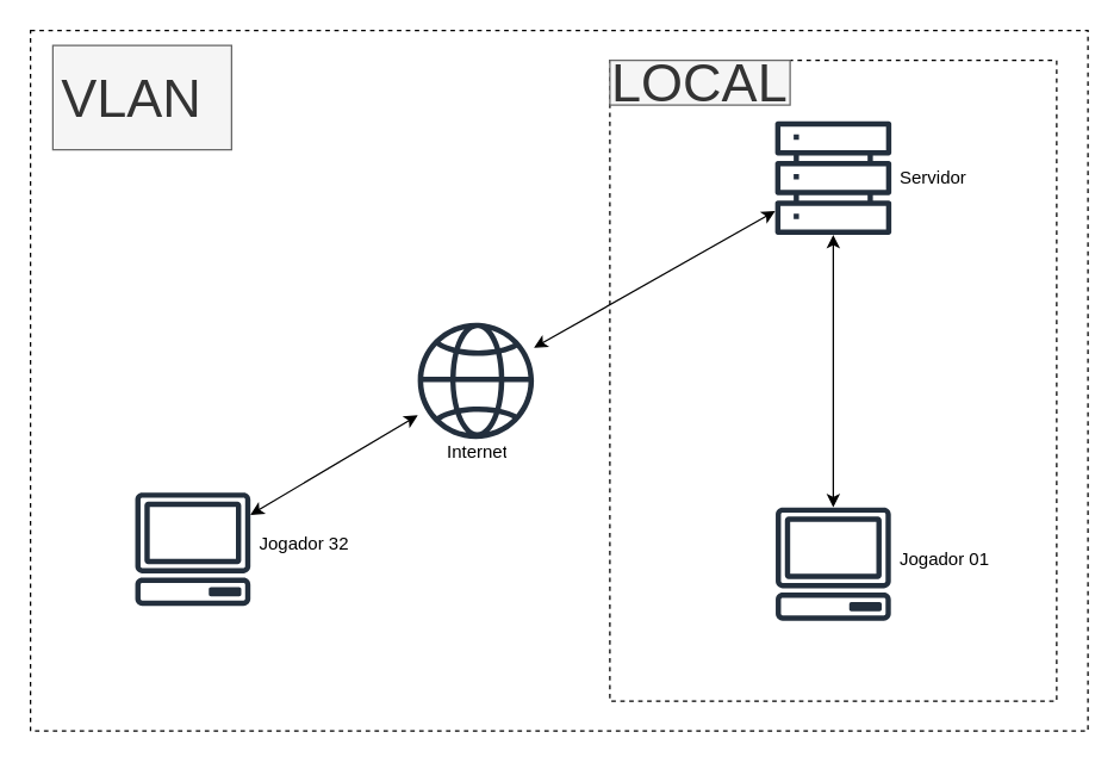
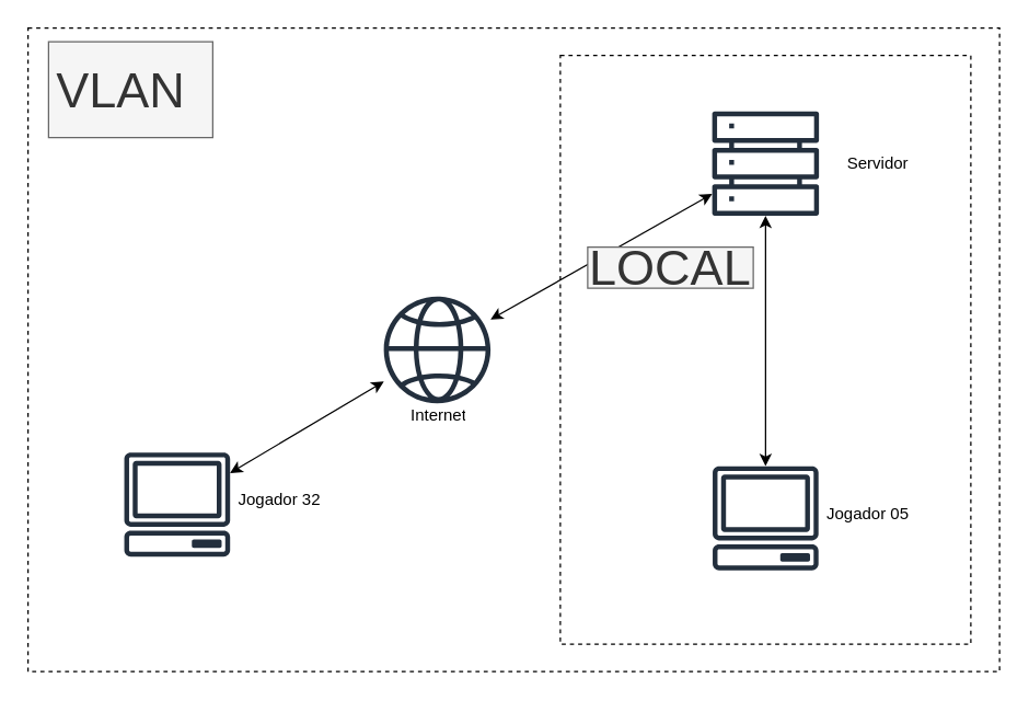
- <mxCell id="13" value="&lt;span style=&quot;font-size: 36px;&quot;&gt;LOCAL&lt;/span&gt;" style="text;html=1;strokeColor=#666666;fillColor=#f5f5f5;align=center;verticalAlign=middle;whiteSpace=wrap;rounded=0;fontColor=#333333;" vertex="1" parent="1"><mxGeometry x="409" y="40" width="121" height="30" as="geometry" /></mxCell>
+ <mxCell id="13" value="&lt;span style=&quot;font-size: 36px;&quot;&gt;LOCAL&lt;/span&gt;" style="text;html=1;strokeColor=#666666;fillColor=#f5f5f5;align=center;verticalAlign=middle;whiteSpace=wrap;rounded=0;fontColor=#333333;" vertex="1" parent="1"><mxGeometry x="429" y="180" width="121" height="30" as="geometry" /></mxCell>
- <mxCell id="14" value="Servidor" style="text;strokeColor=none;fillColor=none;align=left;verticalAlign=middle;spacingLeft=4;spacingRight=4;overflow=hidden;points=[[0,0.5],[1,0.5]];portConstraint=eastwest;rotatable=0;whiteSpace=wrap;html=1;" vertex="1" parent="1"><mxGeometry x="598" y="104" width="60" height="30" as="geometry" /></mxCell>
+ <mxCell id="14" value="Servidor" style="text;strokeColor=none;fillColor=none;align=left;verticalAlign=middle;spacingLeft=4;spacingRight=4;overflow=hidden;points=[[0,0.5],[1,0.5]];portConstraint=eastwest;rotatable=0;whiteSpace=wrap;html=1;" vertex="1" parent="1"><mxGeometry x="613" y="104" width="60" height="30" as="geometry" /></mxCell>
- <mxCell id="15" value="Jogador 01" style="text;strokeColor=none;fillColor=none;align=left;verticalAlign=middle;spacingLeft=4;spacingRight=4;overflow=hidden;points=[[0,0.5],[1,0.5]];portConstraint=eastwest;rotatable=0;whiteSpace=wrap;html=1;" vertex="1" parent="1"><mxGeometry x="598" y="360" width="80" height="30" as="geometry" /></mxCell>
+ <mxCell id="15" value="Jogador 05" style="text;strokeColor=none;fillColor=none;align=left;verticalAlign=middle;spacingLeft=4;spacingRight=4;overflow=hidden;points=[[0,0.5],[1,0.5]];portConstraint=eastwest;rotatable=0;whiteSpace=wrap;html=1;" vertex="1" parent="1"><mxGeometry x="598" y="360" width="80" height="30" as="geometry" /></mxCell>
